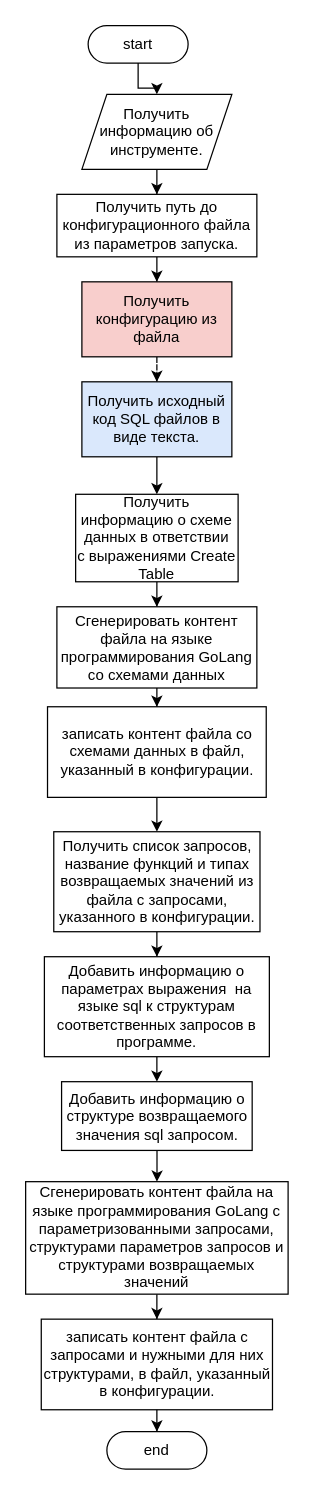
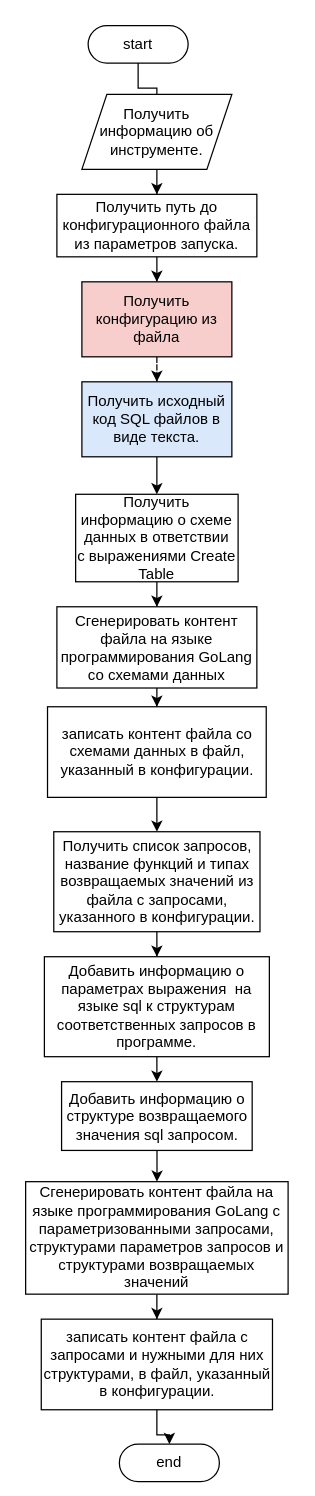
- <mxCell id="2" value="" style="edgeStyle=orthogonalEdgeStyle;rounded=0;orthogonalLoop=1;jettySize=auto;html=1;" edge="1" parent="1" source="3" target="5"><mxGeometry relative="1" as="geometry" /></mxCell>
+ <mxCell id="2" value="" style="edgeStyle=orthogonalEdgeStyle;rounded=0;orthogonalLoop=1;jettySize=auto;html=1;endArrow=none;" edge="1" parent="1" source="3" target="5"><mxGeometry relative="1" as="geometry" /></mxCell>
- <mxCell id="28" value="end" style="html=1;dashed=0;whiteSpace=wrap;shape=mxgraph.dfd.start" vertex="1" parent="1"><mxGeometry x="85" y="1145" width="80" height="30" as="geometry" /></mxCell>
+ <mxCell id="28" value="end" style="html=1;dashed=0;whiteSpace=wrap;shape=mxgraph.dfd.start" vertex="1" parent="1"><mxGeometry x="95" y="1155" width="80" height="30" as="geometry" /></mxCell>
